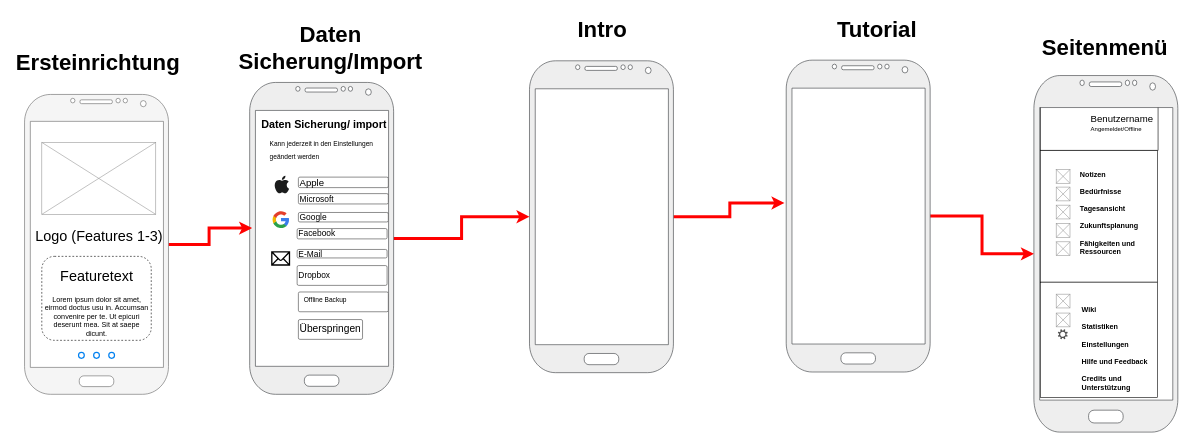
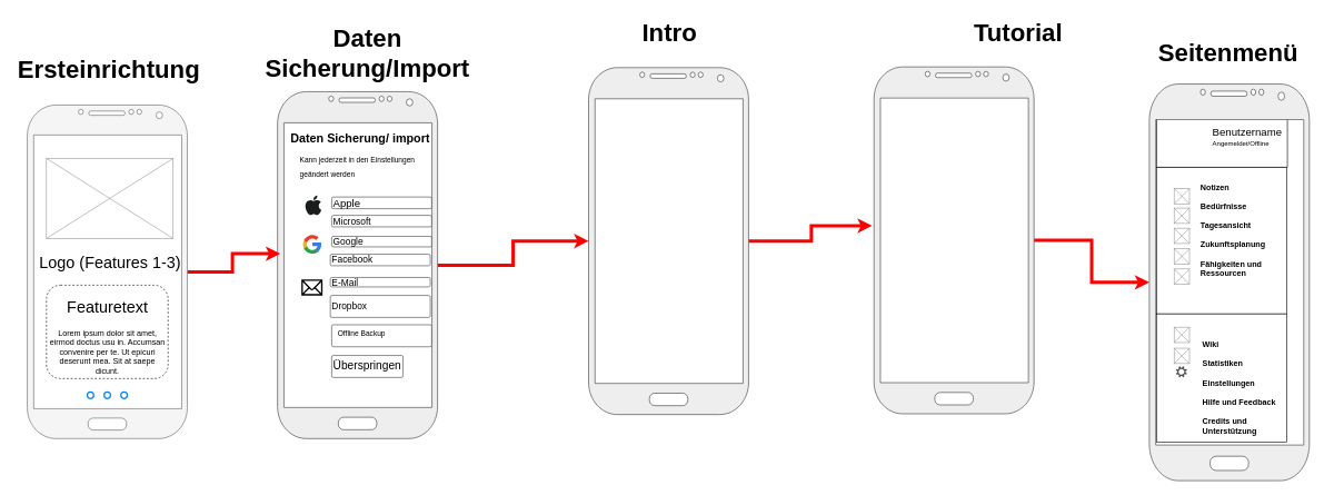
- <mxCell id="4" value="&lt;font size=&quot;1&quot;&gt;&lt;b style=&quot;font-size: 37px&quot;&gt;Tutorial&lt;/b&gt;&lt;/font&gt;" style="text;html=1;strokeColor=none;fillColor=none;align=center;verticalAlign=middle;whiteSpace=wrap;rounded=0;" parent="1" vertex="1"><mxGeometry x="1340" y="20" width="242.99" height="60" as="geometry" /></mxCell>
+ <mxCell id="4" value="&lt;font size=&quot;1&quot;&gt;&lt;b style=&quot;font-size: 37px&quot;&gt;Tutorial&lt;/b&gt;&lt;/font&gt;" style="text;html=1;strokeColor=none;fillColor=none;align=center;verticalAlign=middle;whiteSpace=wrap;rounded=0;" parent="1" vertex="1"><mxGeometry x="1405" y="20" width="242.99" height="60" as="geometry" /></mxCell>
- <mxCell id="53" value="&lt;b&gt;Notizen&lt;br&gt;&lt;br&gt;Bedürfnisse&lt;br&gt;&lt;br&gt;Tagesansicht&lt;br&gt;&lt;br&gt;Zukunftsplanung&lt;br&gt;&lt;br&gt;Fähigkeiten und Ressourcen&lt;br&gt;&lt;/b&gt;" style="text;html=1;strokeColor=none;fillColor=none;align=left;verticalAlign=middle;whiteSpace=wrap;rounded=0;" vertex="1" parent="1"><mxGeometry x="1798.3" y="282.11" width="120" height="146" as="geometry" /></mxCell>
+ <mxCell id="53" value="&lt;b&gt;Notizen&lt;br&gt;&lt;br&gt;Bedürfnisse&lt;br&gt;&lt;br&gt;Tagesansicht&lt;br&gt;&lt;br&gt;Zukunftsplanung&lt;br&gt;&lt;br&gt;Fähigkeiten und Ressourcen&lt;br&gt;&lt;/b&gt;" style="text;html=1;strokeColor=none;fillColor=none;align=left;verticalAlign=middle;whiteSpace=wrap;rounded=0;" vertex="1" parent="1"><mxGeometry x="1798.3" y="272.11" width="120" height="146" as="geometry" /></mxCell>
